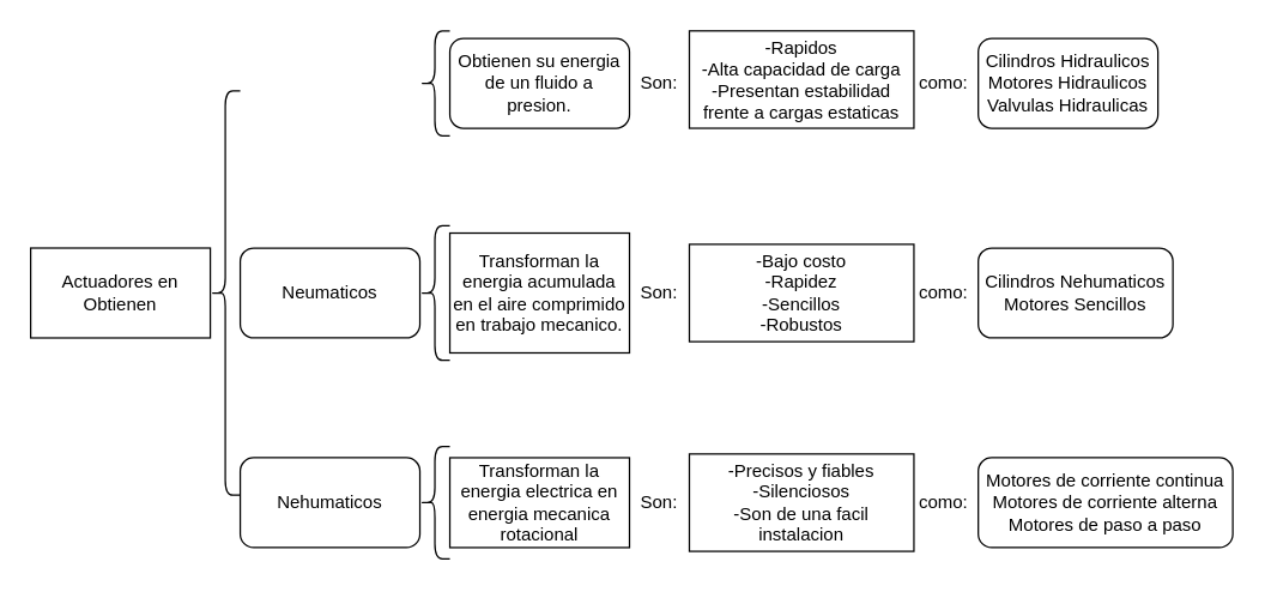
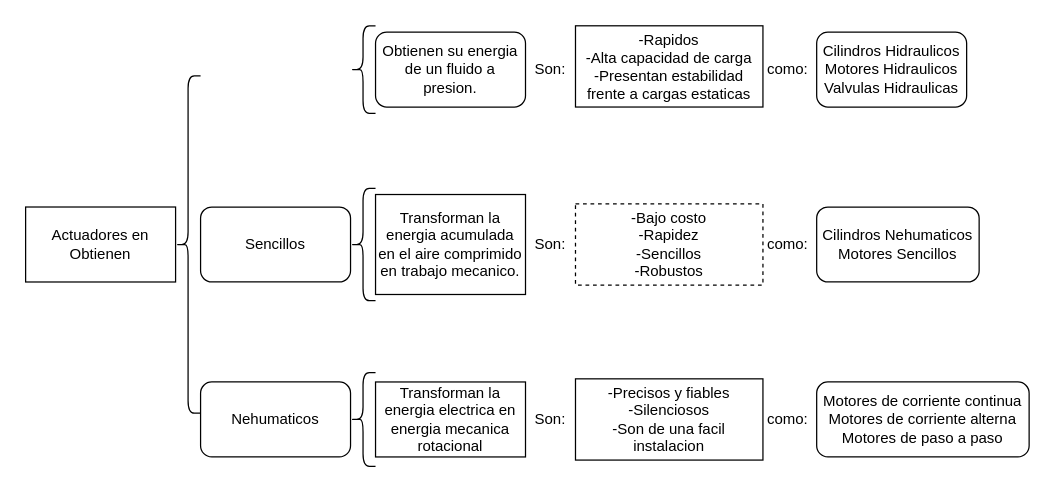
- <mxCell id="4" value="Neumaticos" style="rounded=1;whiteSpace=wrap;html=1;" vertex="1" parent="1"><mxGeometry x="160" y="165" width="120" height="60" as="geometry" /></mxCell>
+ <mxCell id="4" value="Sencillos" style="rounded=1;whiteSpace=wrap;html=1;" vertex="1" parent="1"><mxGeometry x="160" y="165" width="120" height="60" as="geometry" /></mxCell>
- <mxCell id="22" value="&lt;div&gt;-Bajo costo&lt;/div&gt;&lt;div&gt;-Rapidez&lt;/div&gt;&lt;div&gt;-Sencillos&lt;/div&gt;&lt;div&gt;-Robustos&lt;/div&gt;" style="rounded=0;whiteSpace=wrap;html=1;" vertex="1" parent="1"><mxGeometry x="460" y="162.5" width="150" height="65" as="geometry" /></mxCell>
+ <mxCell id="22" value="&lt;div&gt;-Bajo costo&lt;/div&gt;&lt;div&gt;-Rapidez&lt;/div&gt;&lt;div&gt;-Sencillos&lt;/div&gt;&lt;div&gt;-Robustos&lt;/div&gt;" style="rounded=0;whiteSpace=wrap;html=1;dashed=1;" vertex="1" parent="1"><mxGeometry x="460" y="162.5" width="150" height="65" as="geometry" /></mxCell>
